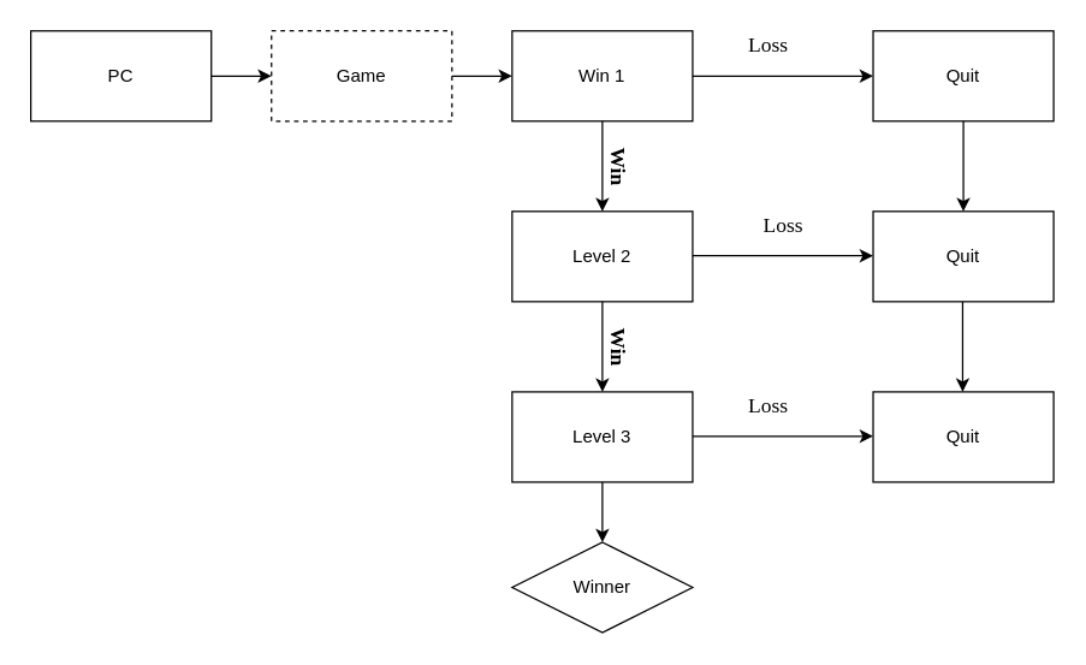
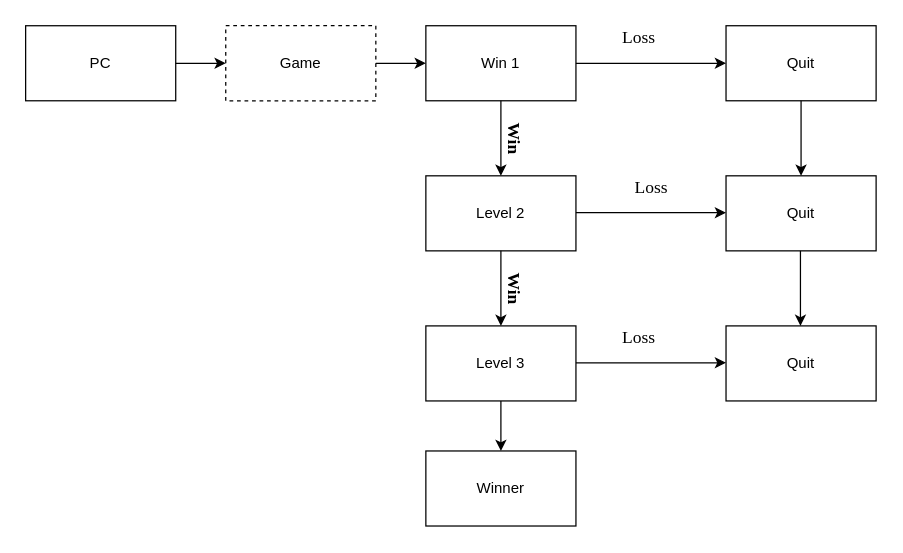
- <mxCell id="20" value="Winner" style="rhombus;whiteSpace=wrap;html=1;" vertex="1" parent="1"><mxGeometry x="340" y="360" width="120" height="60" as="geometry" /></mxCell>
+ <mxCell id="20" value="Winner" style="rounded=0;whiteSpace=wrap;html=1;" vertex="1" parent="1"><mxGeometry x="340" y="360" width="120" height="60" as="geometry" /></mxCell>
